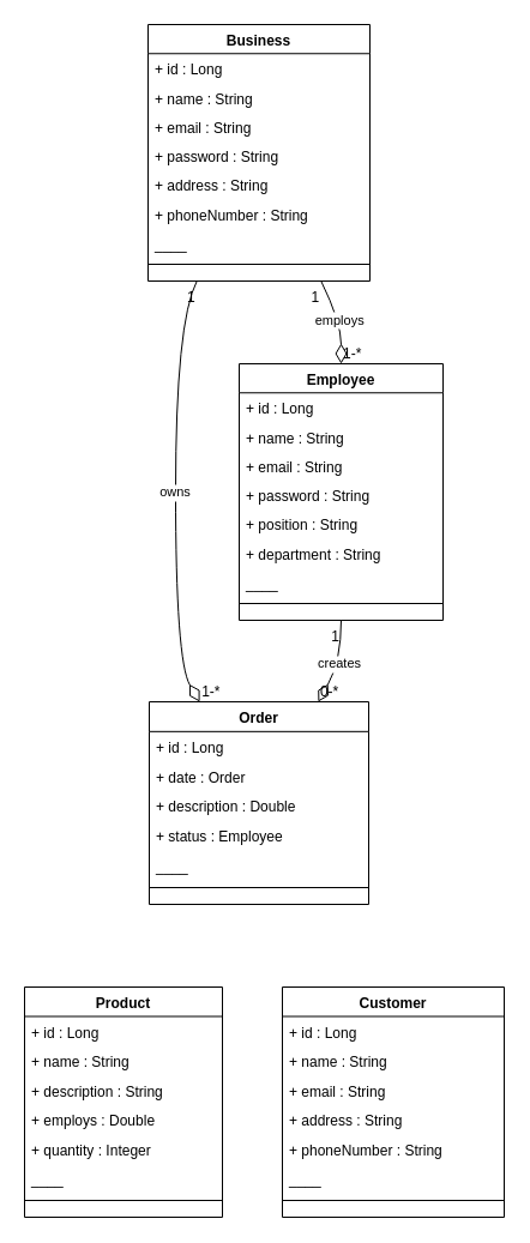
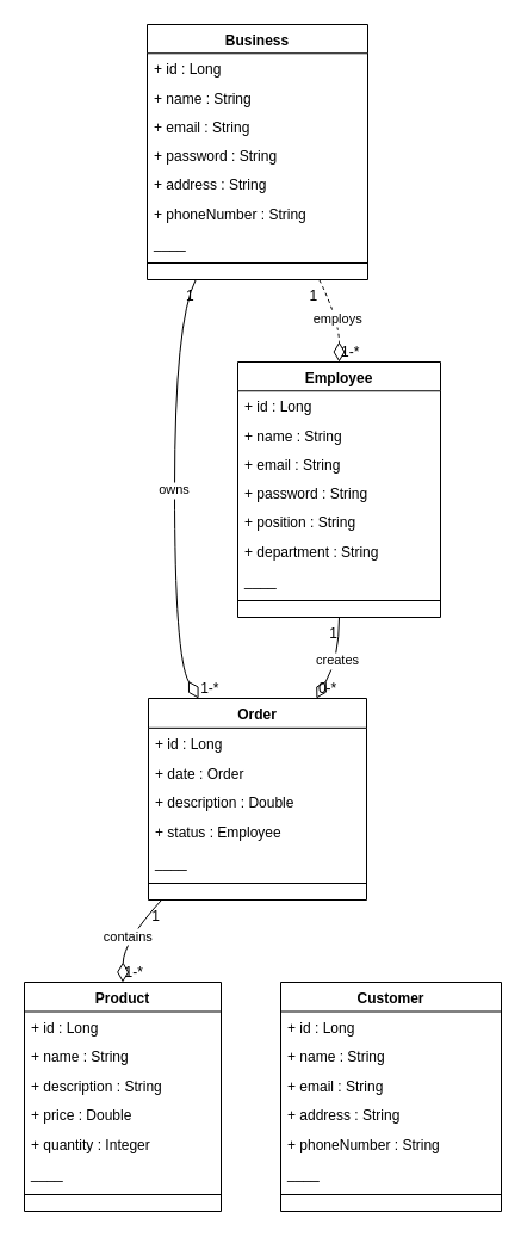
- <mxCell id="46" value="employs" style="curved=1;startArrow=none;endArrow=diamondThin;endSize=14;endFill=0;exitX=0.78;exitY=1;entryX=0.5;entryY=0;" edge="1" parent="1" source="2" target="11"><mxGeometry relative="1" as="geometry"><Array as="points"><mxPoint x="284" y="268" /></Array></mxGeometry></mxCell>
+ <mxCell id="46" value="employs" style="curved=1;startArrow=none;endArrow=diamondThin;endSize=14;endFill=0;exitX=0.78;exitY=1;entryX=0.5;entryY=0;dashed=1;" edge="1" parent="1" source="2" target="11"><mxGeometry relative="1" as="geometry"><Array as="points"><mxPoint x="284" y="268" /></Array></mxGeometry></mxCell>
+ <mxCell id="49" value="contains" style="curved=1;startArrow=none;endArrow=diamondThin;endSize=14;endFill=0;exitX=0.06;exitY=1;entryX=0.5;entryY=0;" edge="1" parent="1" source="36" target="20"><mxGeometry relative="1" as="geometry"><Array as="points"><mxPoint x="103" y="789" /></Array></mxGeometry></mxCell>
+ <mxCell id="50" value="1" style="edgeLabel;resizable=0;labelBackgroundColor=none;fontSize=12;align=right;verticalAlign=top;" vertex="1" parent="49"><mxGeometry x="-1" relative="1" as="geometry" /></mxCell>
+ <mxCell id="51" value="1-*" style="edgeLabel;resizable=0;labelBackgroundColor=none;fontSize=12;align=left;verticalAlign=bottom;" vertex="1" parent="49"><mxGeometry x="1" relative="1" as="geometry" /></mxCell>
- <mxCell id="24" value="+ employs : Double" style="text;strokeColor=none;fillColor=none;align=left;verticalAlign=top;spacingLeft=4;spacingRight=4;overflow=hidden;rotatable=0;points=[[0,0.5],[1,0.5]];portConstraint=eastwest;" vertex="1" parent="20"><mxGeometry y="98" width="165" height="25" as="geometry" /></mxCell>
+ <mxCell id="24" value="+ price : Double" style="text;strokeColor=none;fillColor=none;align=left;verticalAlign=top;spacingLeft=4;spacingRight=4;overflow=hidden;rotatable=0;points=[[0,0.5],[1,0.5]];portConstraint=eastwest;" vertex="1" parent="20"><mxGeometry y="98" width="165" height="25" as="geometry" /></mxCell>
